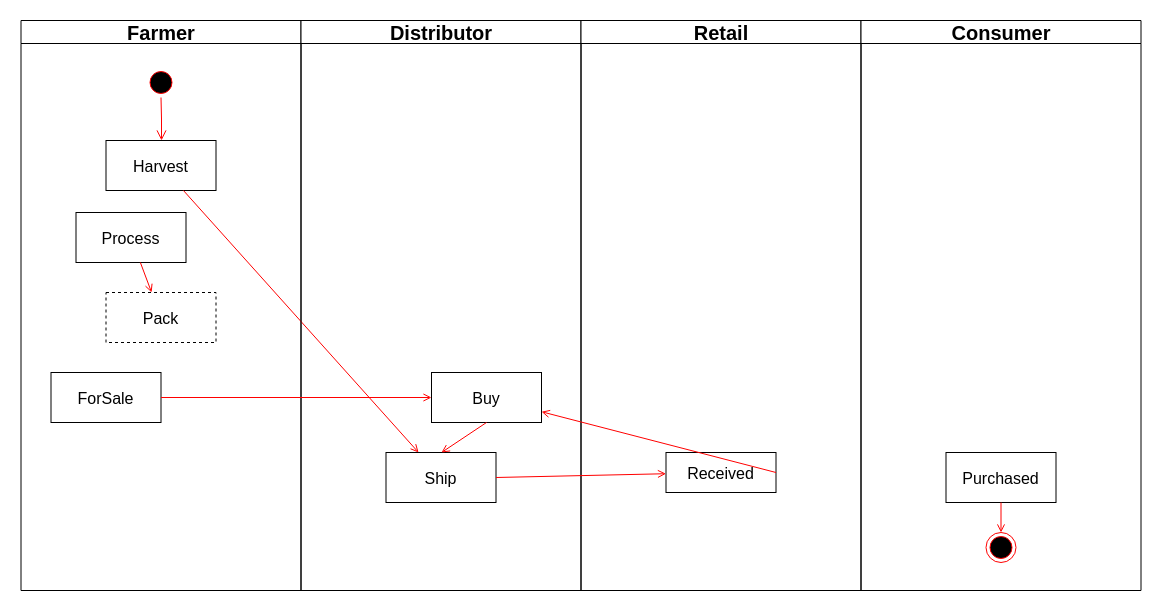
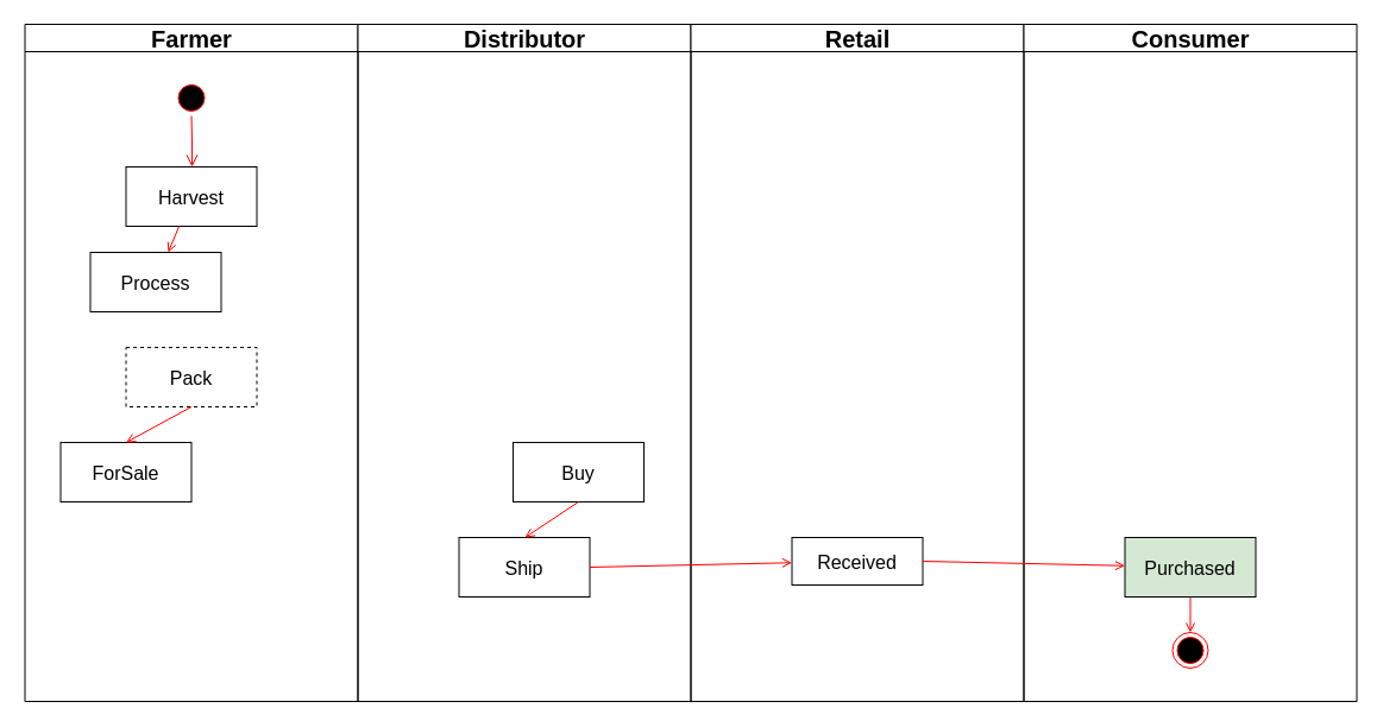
- <mxCell id="9" value="" style="endArrow=open;strokeColor=#FF0000;endFill=1;rounded=0" parent="2" source="6" target="8" edge="1"><mxGeometry relative="1" as="geometry" /></mxCell>
- <mxCell id="7" value="" style="endArrow=open;strokeColor=#FF0000;endFill=1;rounded=0;" parent="2" source="5" target="15" edge="1"><mxGeometry relative="1" as="geometry" /></mxCell>
+ <mxCell id="7" value="" style="endArrow=open;strokeColor=#FF0000;endFill=1;rounded=0" parent="2" source="5" target="6" edge="1"><mxGeometry relative="1" as="geometry" /></mxCell>
+ <mxCell id="11" value="" style="endArrow=open;strokeColor=#FF0000;endFill=1;rounded=0;entryX=0.5;entryY=0;entryDx=0;entryDy=0;exitX=0.5;exitY=1;exitDx=0;exitDy=0;" edge="1" parent="2" source="8" target="10"><mxGeometry relative="1" as="geometry"><mxPoint x="150" y="252" as="sourcePoint" /><mxPoint x="150" y="282" as="targetPoint" /></mxGeometry></mxCell>
- <mxCell id="18" value="" style="endArrow=open;strokeColor=#FF0000;endFill=1;rounded=0;exitX=1;exitY=0.5;exitDx=0;exitDy=0;" parent="1" source="10" target="14" edge="1"><mxGeometry relative="1" as="geometry" /></mxCell>
- <mxCell id="25" value="" style="edgeStyle=none;strokeColor=#FF0000;endArrow=open;endFill=1;rounded=0;exitX=1;exitY=0.5;exitDx=0;exitDy=0;" edge="1" parent="1" target="14" source="17"><mxGeometry width="100" height="100" relative="1" as="geometry"><mxPoint x="830.5" y="449.5" as="sourcePoint" /><mxPoint x="950.5" y="449.5" as="targetPoint" /></mxGeometry></mxCell>
+ <mxCell id="25" value="" style="edgeStyle=none;strokeColor=#FF0000;endArrow=open;endFill=1;rounded=0;exitX=1;exitY=0.5;exitDx=0;exitDy=0;" edge="1" parent="1" target="20" source="17"><mxGeometry width="100" height="100" relative="1" as="geometry"><mxPoint x="830.5" y="449.5" as="sourcePoint" /><mxPoint x="950.5" y="449.5" as="targetPoint" /></mxGeometry></mxCell>
- <mxCell id="20" value="Purchased" style="fontSize=16;" vertex="1" parent="19"><mxGeometry x="85" y="432" width="110" height="50" as="geometry" /></mxCell>
+ <mxCell id="20" value="Purchased" style="fontSize=16;fillColor=#d5e8d4;" vertex="1" parent="19"><mxGeometry x="85" y="432" width="110" height="50" as="geometry" /></mxCell>
